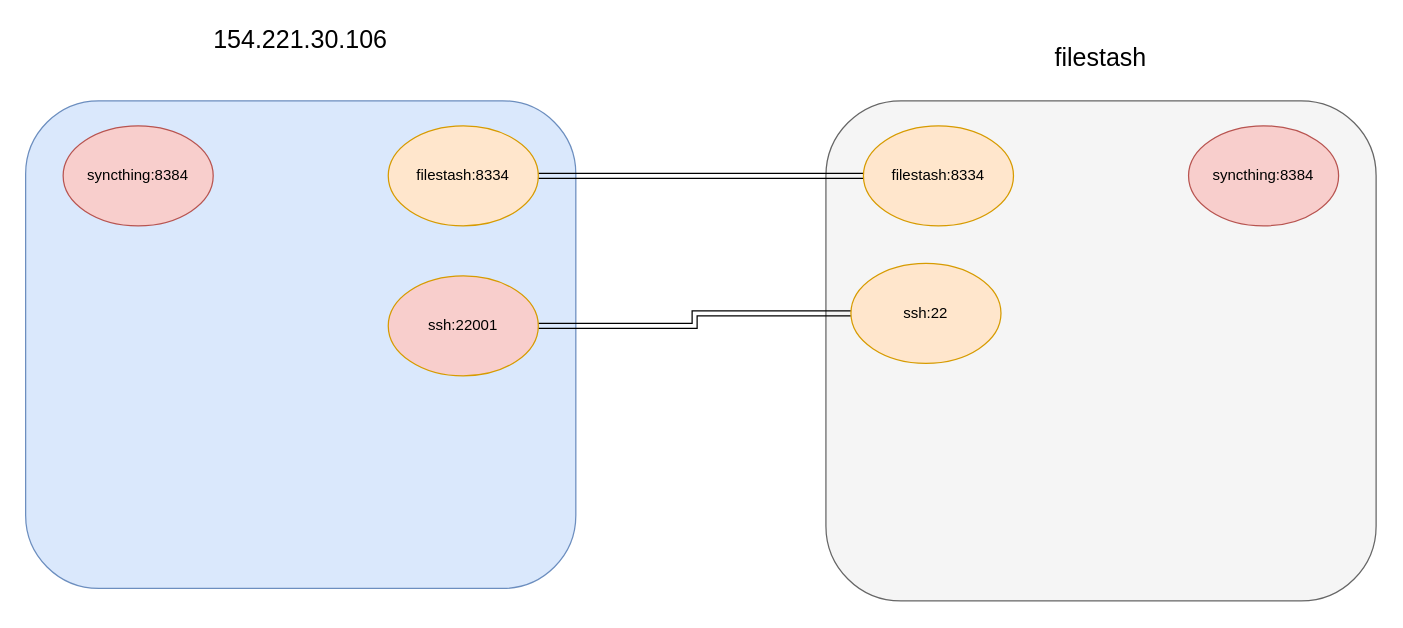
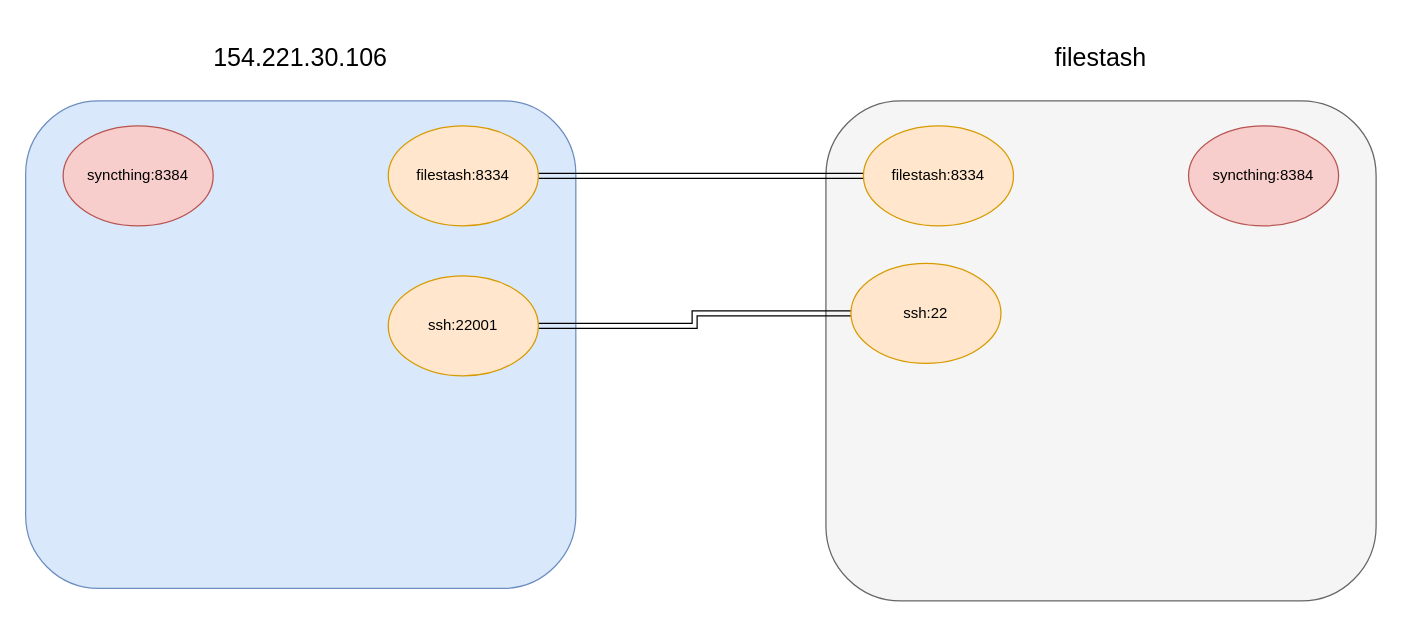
- <mxCell id="3" value="154.221.30.106" style="text;html=1;align=center;verticalAlign=middle;whiteSpace=wrap;rounded=0;fontSize=20;" parent="1" vertex="1"><mxGeometry x="20" y="5" width="440" height="50" as="geometry" /></mxCell>
+ <mxCell id="3" value="154.221.30.106" style="text;html=1;align=center;verticalAlign=middle;whiteSpace=wrap;rounded=0;fontSize=20;" parent="1" vertex="1"><mxGeometry x="20" y="20" width="440" height="50" as="geometry" /></mxCell>
- <mxCell id="12" value="ssh:22001" style="ellipse;whiteSpace=wrap;html=1;fillColor=#f8cecc;strokeColor=#d79b00;" parent="1" vertex="1"><mxGeometry x="310" y="220" width="120" height="80" as="geometry" /></mxCell>
+ <mxCell id="12" value="ssh:22001" style="ellipse;whiteSpace=wrap;html=1;fillColor=#ffe6cc;strokeColor=#d79b00;" parent="1" vertex="1"><mxGeometry x="310" y="220" width="120" height="80" as="geometry" /></mxCell>
